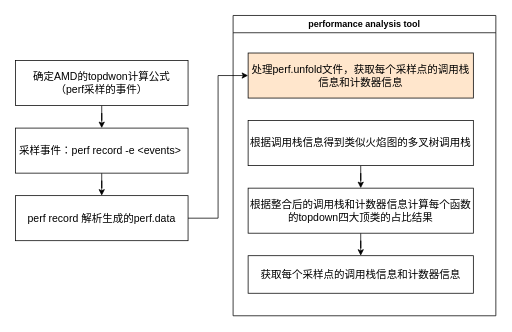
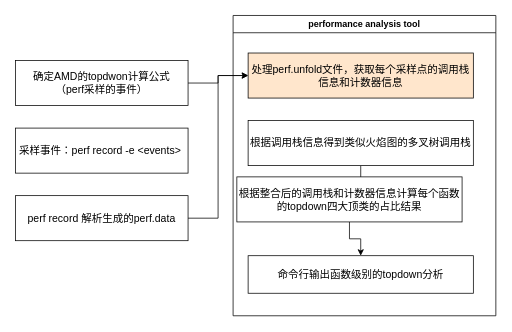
- <mxCell id="13" value="" style="edgeStyle=orthogonalEdgeStyle;rounded=0;orthogonalLoop=1;jettySize=auto;html=1;" edge="1" parent="1" source="14" target="10"><mxGeometry relative="1" as="geometry" /></mxCell>
+ <mxCell id="13" value="" style="edgeStyle=orthogonalEdgeStyle;rounded=0;orthogonalLoop=1;jettySize=auto;html=1;" edge="1" parent="1" source="14" target="3"><mxGeometry relative="1" as="geometry" /></mxCell>
- <mxCell id="9" value="" style="edgeStyle=orthogonalEdgeStyle;rounded=0;orthogonalLoop=1;jettySize=auto;html=1;" edge="1" parent="1" source="10" target="12"><mxGeometry relative="1" as="geometry" /></mxCell>
- <mxCell id="7" value="&lt;span style=&quot;font-size: 14px;&quot;&gt;根据整合后的调用栈和计数器信息计算每个函数的topdown四大顶类的占比结果&lt;/span&gt;" style="rounded=0;whiteSpace=wrap;html=1;" vertex="1" parent="2"><mxGeometry x="20" y="230" width="300" height="60" as="geometry" /></mxCell>
+ <mxCell id="7" value="&lt;span style=&quot;font-size: 14px;&quot;&gt;根据整合后的调用栈和计数器信息计算每个函数的topdown四大顶类的占比结果&lt;/span&gt;" style="rounded=0;whiteSpace=wrap;html=1;" vertex="1" parent="2"><mxGeometry x="5" y="215" width="300" height="60" as="geometry" /></mxCell>
- <mxCell id="8" value="&lt;span style=&quot;font-size: 14px;&quot;&gt;获取每个采样点的调用栈信息和计数器信息&lt;/span&gt;" style="rounded=0;whiteSpace=wrap;html=1;" vertex="1" parent="2"><mxGeometry x="20" y="320" width="300" height="50" as="geometry" /></mxCell>
+ <mxCell id="8" value="&lt;span style=&quot;font-size: 14px;&quot;&gt;命令行输出函数级别的topdown分析&lt;/span&gt;" style="rounded=0;whiteSpace=wrap;html=1;" vertex="1" parent="2"><mxGeometry x="20" y="320" width="300" height="50" as="geometry" /></mxCell>
